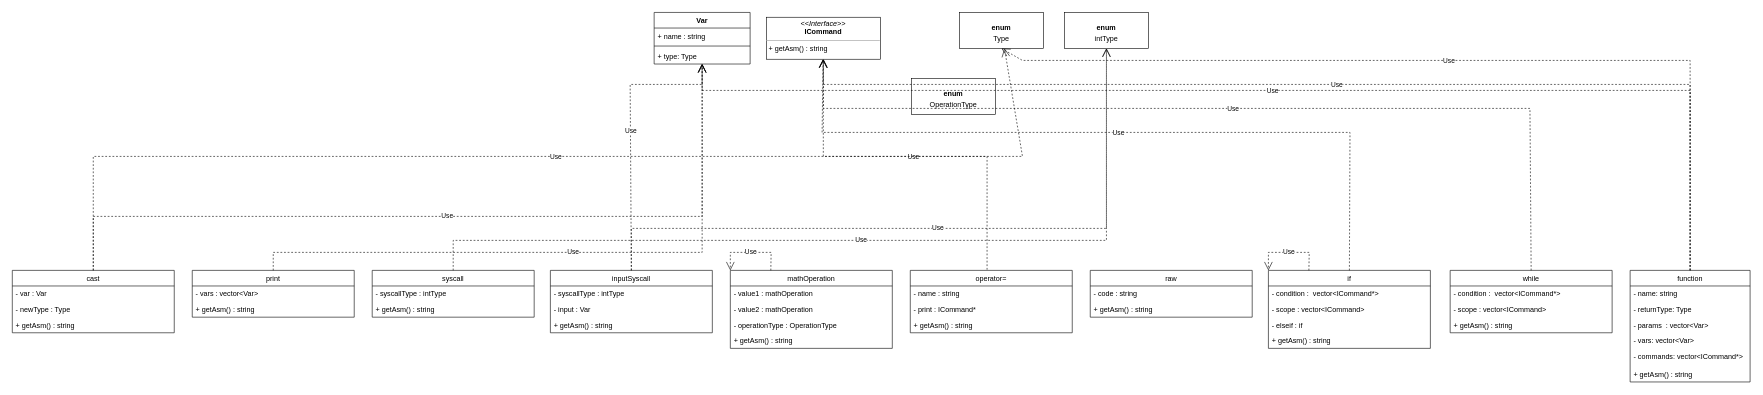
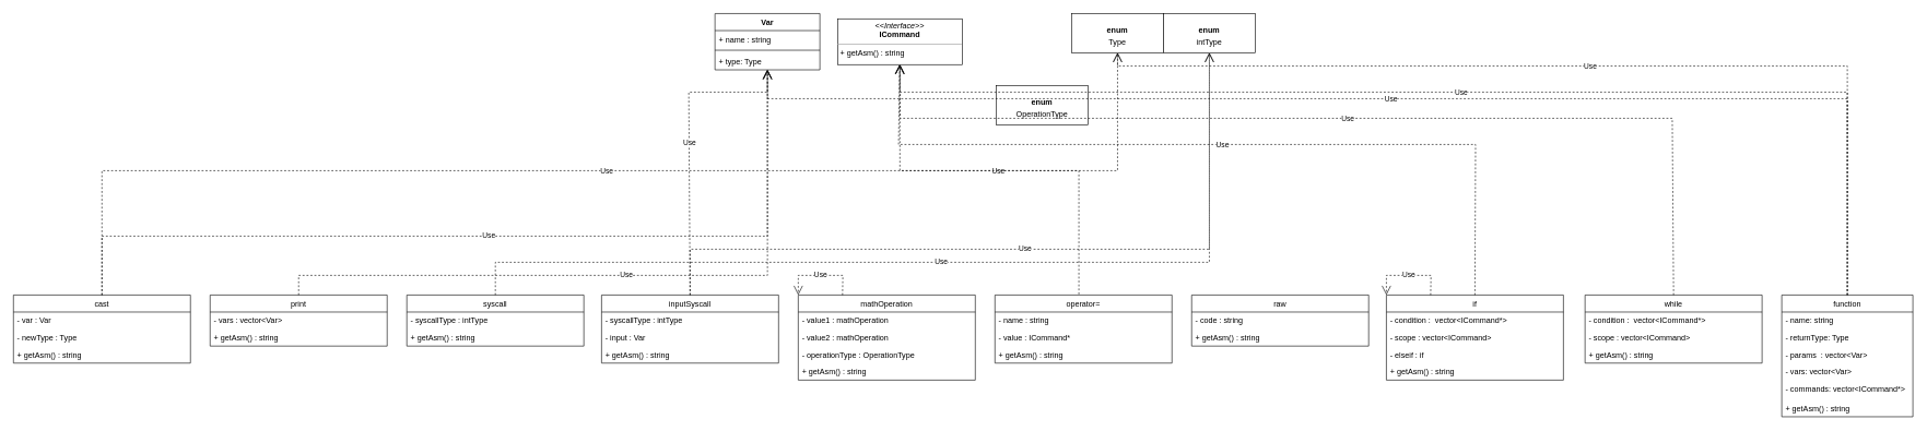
- <mxCell id="36" value="&lt;p style=&quot;margin:0px;margin-top:4px;text-align:center;&quot;&gt;&lt;br&gt;&lt;b&gt;enum&lt;/b&gt;&lt;/p&gt;&lt;p style=&quot;margin:0px;margin-top:4px;text-align:center;&quot;&gt;Type&lt;/p&gt;" style="verticalAlign=top;align=left;overflow=fill;fontSize=12;fontFamily=Helvetica;html=1;" vertex="1" parent="1"><mxGeometry x="1599" y="20" width="140" height="60" as="geometry" /></mxCell>
+ <mxCell id="36" value="&lt;p style=&quot;margin:0px;margin-top:4px;text-align:center;&quot;&gt;&lt;br&gt;&lt;b&gt;enum&lt;/b&gt;&lt;/p&gt;&lt;p style=&quot;margin:0px;margin-top:4px;text-align:center;&quot;&gt;Type&lt;/p&gt;" style="verticalAlign=top;align=left;overflow=fill;fontSize=12;fontFamily=Helvetica;html=1;" vertex="1" parent="1"><mxGeometry x="1634" y="20" width="140" height="60" as="geometry" /></mxCell>
- <mxCell id="29" value="- print : ICommand*" style="text;strokeColor=none;fillColor=none;align=left;verticalAlign=top;spacingLeft=4;spacingRight=4;overflow=hidden;rotatable=0;points=[[0,0.5],[1,0.5]];portConstraint=eastwest;" vertex="1" parent="27"><mxGeometry y="52" width="270" height="26" as="geometry" /></mxCell>
+ <mxCell id="29" value="- value : ICommand*" style="text;strokeColor=none;fillColor=none;align=left;verticalAlign=top;spacingLeft=4;spacingRight=4;overflow=hidden;rotatable=0;points=[[0,0.5],[1,0.5]];portConstraint=eastwest;" vertex="1" parent="27"><mxGeometry y="52" width="270" height="26" as="geometry" /></mxCell>
